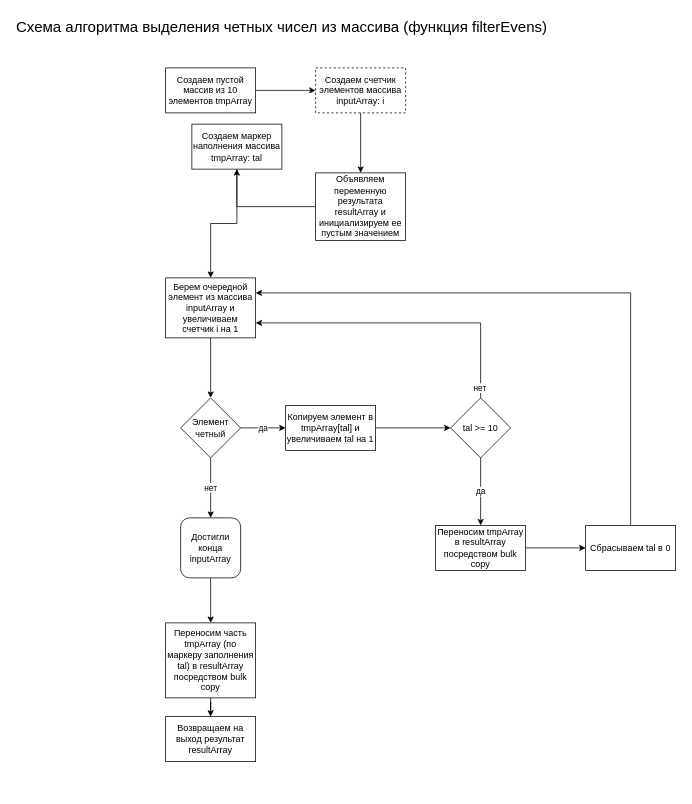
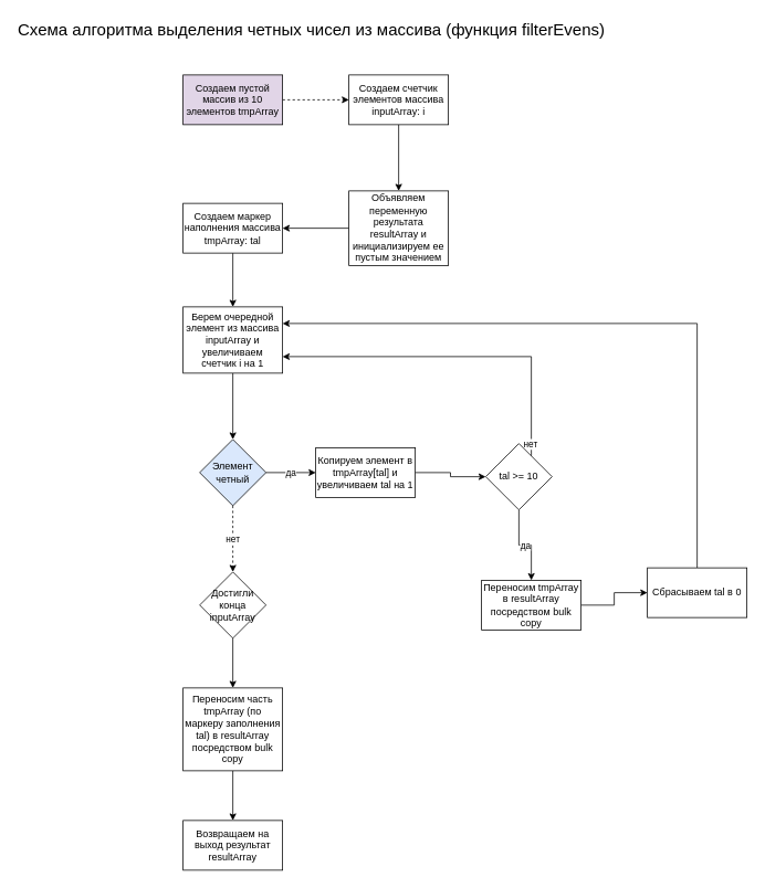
- <mxCell id="4" value="Создаем пустой массив из 10 элементов tmpArray" style="whiteSpace=wrap;html=1;rounded=0;" parent="1" vertex="1"><mxGeometry x="220" y="90" width="120" height="60" as="geometry" /></mxCell>
+ <mxCell id="4" value="Создаем пустой массив из 10 элементов tmpArray" style="whiteSpace=wrap;html=1;rounded=0;fillColor=#e1d5e7;" parent="1" vertex="1"><mxGeometry x="220" y="90" width="120" height="60" as="geometry" /></mxCell>
- <mxCell id="3" value="" style="edgeStyle=orthogonalEdgeStyle;rounded=0;orthogonalLoop=1;jettySize=auto;html=1;" parent="1" source="4" target="13" edge="1"><mxGeometry relative="1" as="geometry" /></mxCell>
+ <mxCell id="3" value="" style="edgeStyle=orthogonalEdgeStyle;rounded=0;orthogonalLoop=1;jettySize=auto;html=1;dashed=1;" parent="1" source="4" target="13" edge="1"><mxGeometry relative="1" as="geometry" /></mxCell>
- <mxCell id="13" value="&lt;span&gt;Создаем счетчик элементов массива inputArray: i&lt;/span&gt;" style="whiteSpace=wrap;html=1;rounded=0;dashed=1;" parent="1" vertex="1"><mxGeometry x="420" y="90" width="120" height="60" as="geometry" /></mxCell>
+ <mxCell id="13" value="&lt;span&gt;Создаем счетчик элементов массива inputArray: i&lt;/span&gt;" style="whiteSpace=wrap;html=1;rounded=0;" parent="1" vertex="1"><mxGeometry x="420" y="90" width="120" height="60" as="geometry" /></mxCell>
- <mxCell id="17" value="Создаем маркер наполнения массива tmpArray: tal" style="whiteSpace=wrap;html=1;rounded=0;" parent="1" vertex="1"><mxGeometry x="255" y="165" width="120" height="60" as="geometry" /></mxCell>
+ <mxCell id="17" value="Создаем маркер наполнения массива tmpArray: tal" style="whiteSpace=wrap;html=1;rounded=0;" parent="1" vertex="1"><mxGeometry x="220" y="245" width="120" height="60" as="geometry" /></mxCell>
- <mxCell id="9" value="Элемент четный" style="rhombus;whiteSpace=wrap;html=1;rounded=0;" parent="1" vertex="1"><mxGeometry x="240" y="530" width="80" height="80" as="geometry" /></mxCell>
+ <mxCell id="9" value="Элемент четный" style="rhombus;whiteSpace=wrap;html=1;rounded=0;fillColor=#dae8fc;" parent="1" vertex="1"><mxGeometry x="240" y="530" width="80" height="80" as="geometry" /></mxCell>
- <mxCell id="24" value="tal &amp;gt;= 10" style="rhombus;whiteSpace=wrap;html=1;rounded=0;" parent="1" vertex="1"><mxGeometry x="600" y="530" width="80" height="80" as="geometry" /></mxCell>
+ <mxCell id="24" value="tal &amp;gt;= 10" style="rhombus;whiteSpace=wrap;html=1;rounded=0;" parent="1" vertex="1"><mxGeometry x="585" y="535" width="80" height="80" as="geometry" /></mxCell>
- <mxCell id="8" value="нет" style="edgeStyle=orthogonalEdgeStyle;rounded=0;orthogonalLoop=1;jettySize=auto;html=1;" parent="1" source="9" target="19" edge="1"><mxGeometry relative="1" as="geometry" /></mxCell>
+ <mxCell id="8" value="нет" style="edgeStyle=orthogonalEdgeStyle;rounded=0;orthogonalLoop=1;jettySize=auto;html=1;dashed=1;" parent="1" source="9" target="19" edge="1"><mxGeometry relative="1" as="geometry" /></mxCell>
- <mxCell id="19" value="Достигли конца inputArray" style="whiteSpace=wrap;html=1;rounded=1;" parent="1" vertex="1"><mxGeometry x="240" y="690" width="80" height="80" as="geometry" /></mxCell>
+ <mxCell id="19" value="Достигли конца inputArray" style="rhombus;whiteSpace=wrap;html=1;rounded=0;" parent="1" vertex="1"><mxGeometry x="240" y="690" width="80" height="80" as="geometry" /></mxCell>
- <mxCell id="30" value="Сбрасываем tal в 0" style="whiteSpace=wrap;html=1;rounded=0;" parent="1" vertex="1"><mxGeometry x="780" y="700" width="120" height="60" as="geometry" /></mxCell>
+ <mxCell id="30" value="Сбрасываем tal в 0" style="whiteSpace=wrap;html=1;rounded=0;" parent="1" vertex="1"><mxGeometry x="780" y="685" width="120" height="60" as="geometry" /></mxCell>
- <mxCell id="20" value="Возвращаем на выход результат resultArray" style="whiteSpace=wrap;html=1;rounded=0;" parent="1" vertex="1"><mxGeometry x="220" y="955" width="120" height="60" as="geometry" /></mxCell>
+ <mxCell id="20" value="Возвращаем на выход результат resultArray" style="whiteSpace=wrap;html=1;rounded=0;" parent="1" vertex="1"><mxGeometry x="220" y="990" width="120" height="60" as="geometry" /></mxCell>
